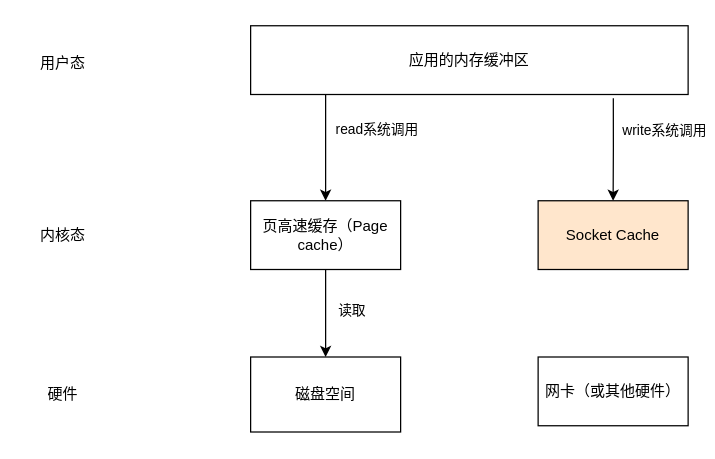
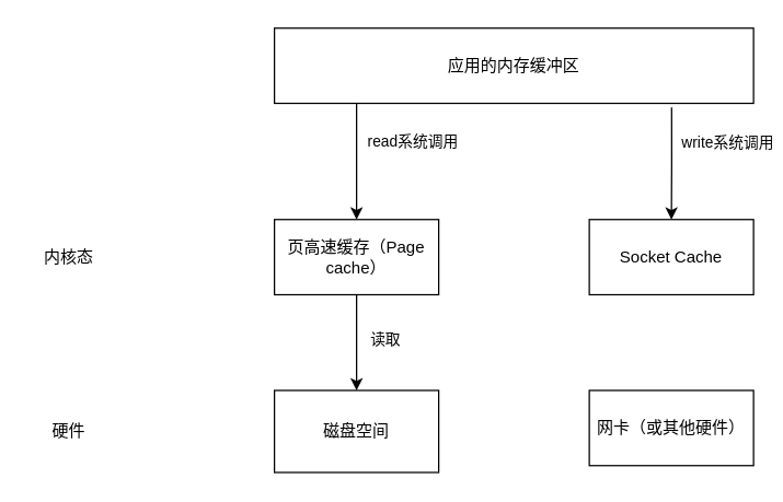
- <mxCell id="7" value="用户态" style="text;html=1;align=center;verticalAlign=middle;whiteSpace=wrap;rounded=0;" vertex="1" parent="1"><mxGeometry x="20" y="35" width="60" height="30" as="geometry" /></mxCell>
- <mxCell id="14" value="Socket Cache" style="rounded=0;whiteSpace=wrap;html=1;fillColor=#ffe6cc;" vertex="1" parent="1"><mxGeometry x="430" y="160" width="120" height="55" as="geometry" /></mxCell>
+ <mxCell id="14" value="Socket Cache" style="rounded=0;whiteSpace=wrap;html=1;" vertex="1" parent="1"><mxGeometry x="430" y="160" width="120" height="55" as="geometry" /></mxCell>
